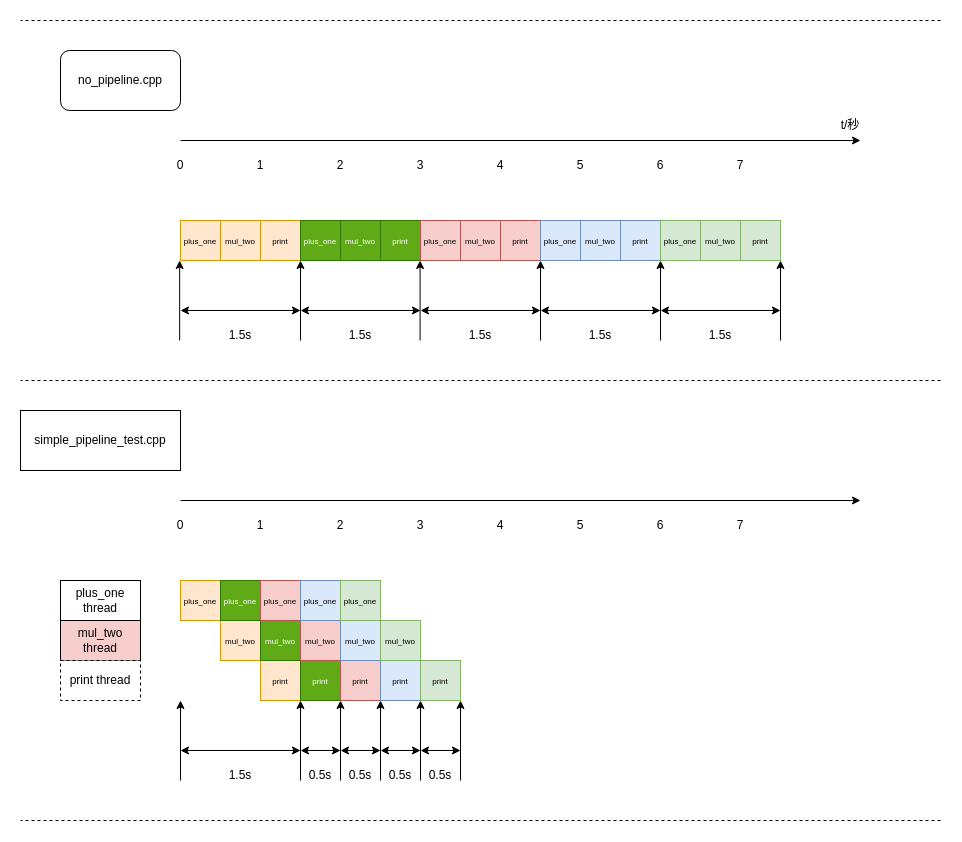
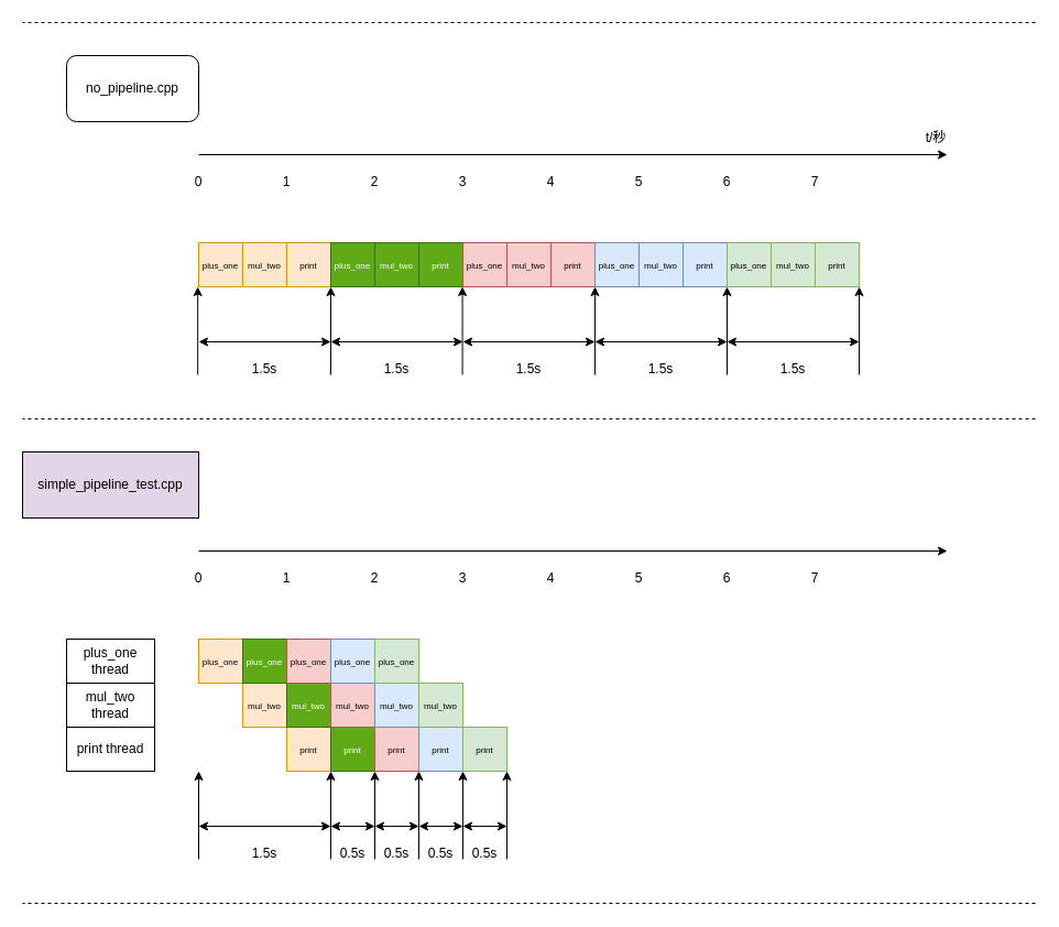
- <mxCell id="89" value="simple_pipeline_test.cpp" style="rounded=0;whiteSpace=wrap;html=1;fontSize=12;" vertex="1" parent="1"><mxGeometry y="410" width="160" height="60" as="geometry" x="20" /></mxCell>
+ <mxCell id="89" value="simple_pipeline_test.cpp" style="rounded=0;whiteSpace=wrap;html=1;fontSize=12;fillColor=#e1d5e7;" vertex="1" parent="1"><mxGeometry y="410" width="160" height="60" as="geometry" x="20" /></mxCell>
- <mxCell id="43" value="&lt;span style=&quot;font-size: 12px;&quot;&gt;mul_two thread&lt;/span&gt;" style="rounded=0;whiteSpace=wrap;html=1;fontSize=8;fillColor=#f8cecc;" vertex="1" parent="1"><mxGeometry x="60" y="620" width="80" height="40" as="geometry" /></mxCell>
+ <mxCell id="43" value="&lt;span style=&quot;font-size: 12px;&quot;&gt;mul_two thread&lt;/span&gt;" style="rounded=0;whiteSpace=wrap;html=1;fontSize=8;" vertex="1" parent="1"><mxGeometry x="60" y="620" width="80" height="40" as="geometry" /></mxCell>
- <mxCell id="44" value="&lt;span style=&quot;font-size: 12px;&quot;&gt;print thread&lt;/span&gt;" style="rounded=0;whiteSpace=wrap;html=1;fontSize=8;dashed=1;" vertex="1" parent="1"><mxGeometry x="60" y="660" width="80" height="40" as="geometry" /></mxCell>
+ <mxCell id="44" value="&lt;span style=&quot;font-size: 12px;&quot;&gt;print thread&lt;/span&gt;" style="rounded=0;whiteSpace=wrap;html=1;fontSize=8;" vertex="1" parent="1"><mxGeometry x="60" y="660" width="80" height="40" as="geometry" /></mxCell>
